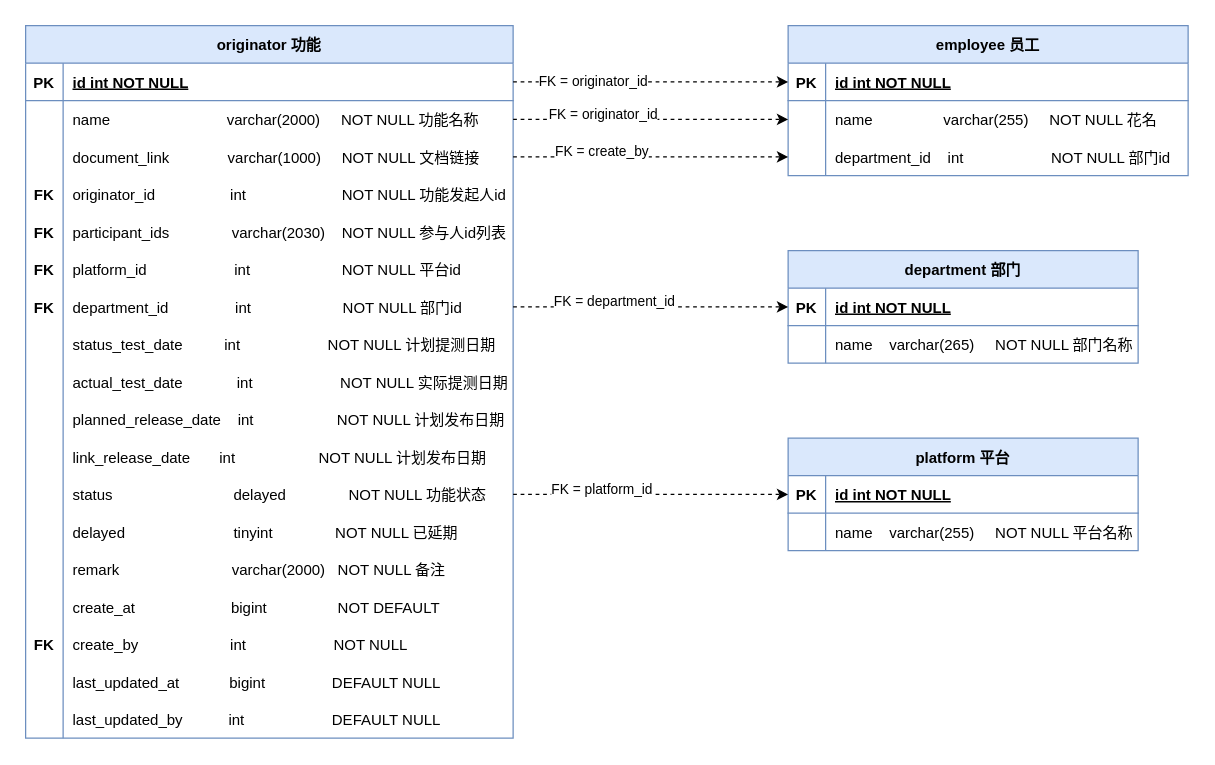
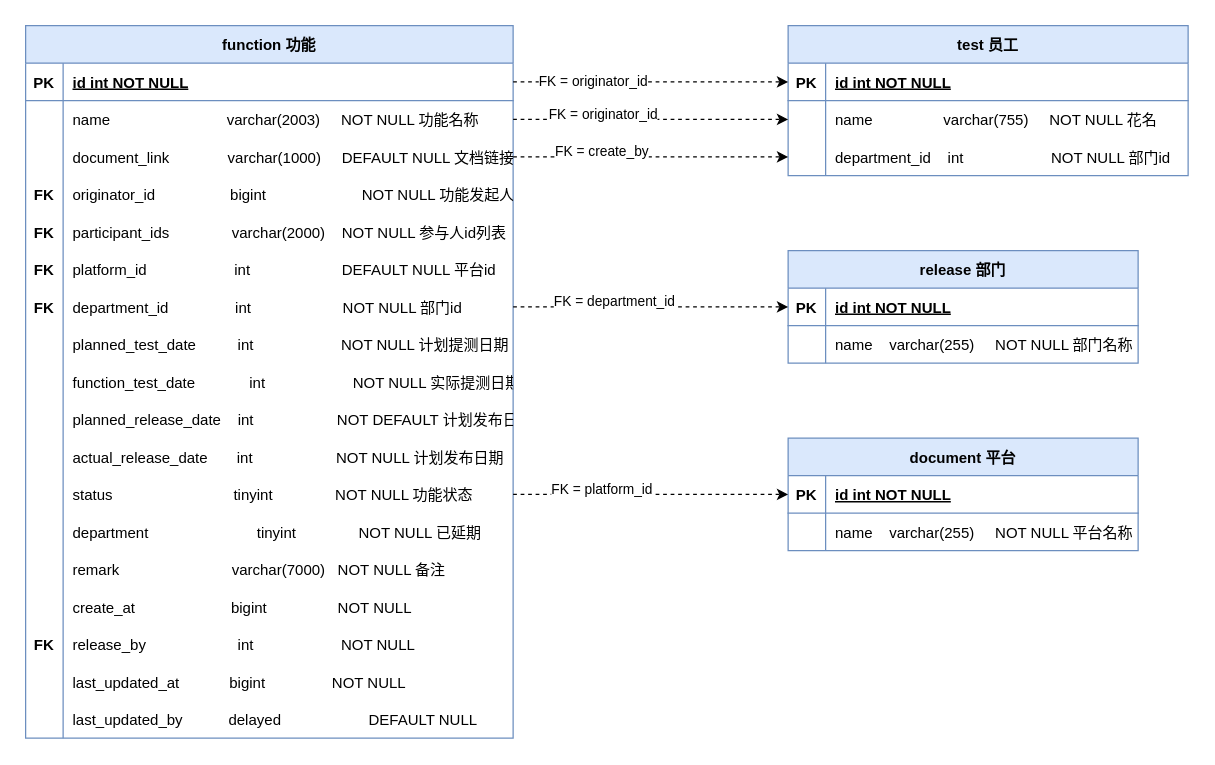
- <mxCell id="2" value="originator 功能" style="shape=table;startSize=30;container=1;collapsible=1;childLayout=tableLayout;fixedRows=1;rowLines=0;fontStyle=1;align=center;resizeLast=1;fillColor=#dae8fc;strokeColor=#6c8ebf;" vertex="1" parent="1"><mxGeometry x="20" y="20" width="390" height="570" as="geometry" /></mxCell>
+ <mxCell id="2" value="function 功能" style="shape=table;startSize=30;container=1;collapsible=1;childLayout=tableLayout;fixedRows=1;rowLines=0;fontStyle=1;align=center;resizeLast=1;fillColor=#dae8fc;strokeColor=#6c8ebf;" vertex="1" parent="1"><mxGeometry x="20" y="20" width="390" height="570" as="geometry" /></mxCell>
- <mxCell id="57" value="employee 员工" style="shape=table;startSize=30;container=1;collapsible=1;childLayout=tableLayout;fixedRows=1;rowLines=0;fontStyle=1;align=center;resizeLast=1;fillColor=#dae8fc;strokeColor=#6c8ebf;" vertex="1" parent="1"><mxGeometry x="630" y="20" width="320" height="120" as="geometry" /></mxCell>
+ <mxCell id="57" value="test 员工" style="shape=table;startSize=30;container=1;collapsible=1;childLayout=tableLayout;fixedRows=1;rowLines=0;fontStyle=1;align=center;resizeLast=1;fillColor=#dae8fc;strokeColor=#6c8ebf;" vertex="1" parent="1"><mxGeometry x="630" y="20" width="320" height="120" as="geometry" /></mxCell>
- <mxCell id="8" value="name                            varchar(2000)     NOT NULL 功能名称" style="shape=partialRectangle;overflow=hidden;connectable=0;fillColor=none;align=left;strokeColor=inherit;top=0;left=0;bottom=0;right=0;spacingLeft=6;" vertex="1" parent="6"><mxGeometry x="30" width="360" height="30" as="geometry"><mxRectangle width="360" height="30" as="alternateBounds" /></mxGeometry></mxCell>
+ <mxCell id="8" value="name                            varchar(2003)     NOT NULL 功能名称" style="shape=partialRectangle;overflow=hidden;connectable=0;fillColor=none;align=left;strokeColor=inherit;top=0;left=0;bottom=0;right=0;spacingLeft=6;" vertex="1" parent="6"><mxGeometry x="30" width="360" height="30" as="geometry"><mxRectangle width="360" height="30" as="alternateBounds" /></mxGeometry></mxCell>
- <mxCell id="63" value="name                 varchar(255)     NOT NULL 花名" style="shape=partialRectangle;overflow=hidden;connectable=0;fillColor=none;align=left;strokeColor=inherit;top=0;left=0;bottom=0;right=0;spacingLeft=6;" vertex="1" parent="61"><mxGeometry x="30" width="290" height="30" as="geometry"><mxRectangle width="290" height="30" as="alternateBounds" /></mxGeometry></mxCell>
+ <mxCell id="63" value="name                 varchar(755)     NOT NULL 花名" style="shape=partialRectangle;overflow=hidden;connectable=0;fillColor=none;align=left;strokeColor=inherit;top=0;left=0;bottom=0;right=0;spacingLeft=6;" vertex="1" parent="61"><mxGeometry x="30" width="290" height="30" as="geometry"><mxRectangle width="290" height="30" as="alternateBounds" /></mxGeometry></mxCell>
- <mxCell id="11" value="document_link              varchar(1000)     NOT NULL 文档链接" style="shape=partialRectangle;overflow=hidden;connectable=0;fillColor=none;align=left;strokeColor=inherit;top=0;left=0;bottom=0;right=0;spacingLeft=6;" vertex="1" parent="9"><mxGeometry x="30" width="360" height="30" as="geometry"><mxRectangle width="360" height="30" as="alternateBounds" /></mxGeometry></mxCell>
+ <mxCell id="11" value="document_link              varchar(1000)     DEFAULT NULL 文档链接" style="shape=partialRectangle;overflow=hidden;connectable=0;fillColor=none;align=left;strokeColor=inherit;top=0;left=0;bottom=0;right=0;spacingLeft=6;" vertex="1" parent="9"><mxGeometry x="30" width="360" height="30" as="geometry"><mxRectangle width="360" height="30" as="alternateBounds" /></mxGeometry></mxCell>
- <mxCell id="14" value="originator_id                  int                       NOT NULL 功能发起人id" style="shape=partialRectangle;overflow=hidden;connectable=0;fillColor=none;align=left;strokeColor=inherit;top=0;left=0;bottom=0;right=0;spacingLeft=6;" vertex="1" parent="12"><mxGeometry x="30" width="360" height="30" as="geometry"><mxRectangle width="360" height="30" as="alternateBounds" /></mxGeometry></mxCell>
+ <mxCell id="14" value="originator_id                  bigint                       NOT NULL 功能发起人id" style="shape=partialRectangle;overflow=hidden;connectable=0;fillColor=none;align=left;strokeColor=inherit;top=0;left=0;bottom=0;right=0;spacingLeft=6;" vertex="1" parent="12"><mxGeometry x="30" width="360" height="30" as="geometry"><mxRectangle width="360" height="30" as="alternateBounds" /></mxGeometry></mxCell>
- <mxCell id="17" value="participant_ids               varchar(2030)    NOT NULL 参与人id列表" style="shape=partialRectangle;overflow=hidden;connectable=0;fillColor=none;align=left;strokeColor=inherit;top=0;left=0;bottom=0;right=0;spacingLeft=6;" vertex="1" parent="15"><mxGeometry x="30" width="360" height="30" as="geometry"><mxRectangle width="360" height="30" as="alternateBounds" /></mxGeometry></mxCell>
+ <mxCell id="17" value="participant_ids               varchar(2000)    NOT NULL 参与人id列表" style="shape=partialRectangle;overflow=hidden;connectable=0;fillColor=none;align=left;strokeColor=inherit;top=0;left=0;bottom=0;right=0;spacingLeft=6;" vertex="1" parent="15"><mxGeometry x="30" width="360" height="30" as="geometry"><mxRectangle width="360" height="30" as="alternateBounds" /></mxGeometry></mxCell>
- <mxCell id="20" value="platform_id                     int                      NOT NULL 平台id" style="shape=partialRectangle;overflow=hidden;connectable=0;fillColor=none;align=left;strokeColor=inherit;top=0;left=0;bottom=0;right=0;spacingLeft=6;" vertex="1" parent="18"><mxGeometry x="30" width="360" height="30" as="geometry"><mxRectangle width="360" height="30" as="alternateBounds" /></mxGeometry></mxCell>
+ <mxCell id="20" value="platform_id                     int                      DEFAULT NULL 平台id" style="shape=partialRectangle;overflow=hidden;connectable=0;fillColor=none;align=left;strokeColor=inherit;top=0;left=0;bottom=0;right=0;spacingLeft=6;" vertex="1" parent="18"><mxGeometry x="30" width="360" height="30" as="geometry"><mxRectangle width="360" height="30" as="alternateBounds" /></mxGeometry></mxCell>
- <mxCell id="67" value="department 部门" style="shape=table;startSize=30;container=1;collapsible=1;childLayout=tableLayout;fixedRows=1;rowLines=0;fontStyle=1;align=center;resizeLast=1;fillColor=#dae8fc;strokeColor=#6c8ebf;" vertex="1" parent="1"><mxGeometry x="630" y="200" width="280" height="90" as="geometry" /></mxCell>
+ <mxCell id="67" value="release 部门" style="shape=table;startSize=30;container=1;collapsible=1;childLayout=tableLayout;fixedRows=1;rowLines=0;fontStyle=1;align=center;resizeLast=1;fillColor=#dae8fc;strokeColor=#6c8ebf;" vertex="1" parent="1"><mxGeometry x="630" y="200" width="280" height="90" as="geometry" /></mxCell>
- <mxCell id="26" value="status_test_date          int                     NOT NULL 计划提测日期" style="shape=partialRectangle;overflow=hidden;connectable=0;fillColor=none;align=left;strokeColor=inherit;top=0;left=0;bottom=0;right=0;spacingLeft=6;" vertex="1" parent="24"><mxGeometry x="30" width="360" height="30" as="geometry"><mxRectangle width="360" height="30" as="alternateBounds" /></mxGeometry></mxCell>
+ <mxCell id="26" value="planned_test_date          int                     NOT NULL 计划提测日期" style="shape=partialRectangle;overflow=hidden;connectable=0;fillColor=none;align=left;strokeColor=inherit;top=0;left=0;bottom=0;right=0;spacingLeft=6;" vertex="1" parent="24"><mxGeometry x="30" width="360" height="30" as="geometry"><mxRectangle width="360" height="30" as="alternateBounds" /></mxGeometry></mxCell>
- <mxCell id="73" value="name    varchar(265)     NOT NULL 部门名称" style="shape=partialRectangle;overflow=hidden;connectable=0;fillColor=none;align=left;strokeColor=inherit;top=0;left=0;bottom=0;right=0;spacingLeft=6;" vertex="1" parent="71"><mxGeometry x="30" width="250" height="30" as="geometry"><mxRectangle width="250" height="30" as="alternateBounds" /></mxGeometry></mxCell>
+ <mxCell id="73" value="name    varchar(255)     NOT NULL 部门名称" style="shape=partialRectangle;overflow=hidden;connectable=0;fillColor=none;align=left;strokeColor=inherit;top=0;left=0;bottom=0;right=0;spacingLeft=6;" vertex="1" parent="71"><mxGeometry x="30" width="250" height="30" as="geometry"><mxRectangle width="250" height="30" as="alternateBounds" /></mxGeometry></mxCell>
- <mxCell id="29" value="actual_test_date             int                     NOT NULL 实际提测日期" style="shape=partialRectangle;overflow=hidden;connectable=0;fillColor=none;align=left;strokeColor=inherit;top=0;left=0;bottom=0;right=0;spacingLeft=6;" vertex="1" parent="27"><mxGeometry x="30" width="360" height="30" as="geometry"><mxRectangle width="360" height="30" as="alternateBounds" /></mxGeometry></mxCell>
+ <mxCell id="29" value="function_test_date             int                     NOT NULL 实际提测日期" style="shape=partialRectangle;overflow=hidden;connectable=0;fillColor=none;align=left;strokeColor=inherit;top=0;left=0;bottom=0;right=0;spacingLeft=6;" vertex="1" parent="27"><mxGeometry x="30" width="360" height="30" as="geometry"><mxRectangle width="360" height="30" as="alternateBounds" /></mxGeometry></mxCell>
- <mxCell id="32" value="planned_release_date    int                    NOT NULL 计划发布日期" style="shape=partialRectangle;overflow=hidden;connectable=0;fillColor=none;align=left;strokeColor=inherit;top=0;left=0;bottom=0;right=0;spacingLeft=6;" vertex="1" parent="30"><mxGeometry x="30" width="360" height="30" as="geometry"><mxRectangle width="360" height="30" as="alternateBounds" /></mxGeometry></mxCell>
+ <mxCell id="32" value="planned_release_date    int                    NOT DEFAULT 计划发布日期" style="shape=partialRectangle;overflow=hidden;connectable=0;fillColor=none;align=left;strokeColor=inherit;top=0;left=0;bottom=0;right=0;spacingLeft=6;" vertex="1" parent="30"><mxGeometry x="30" width="360" height="30" as="geometry"><mxRectangle width="360" height="30" as="alternateBounds" /></mxGeometry></mxCell>
- <mxCell id="35" value="link_release_date       int                    NOT NULL 计划发布日期" style="shape=partialRectangle;overflow=hidden;connectable=0;fillColor=none;align=left;strokeColor=inherit;top=0;left=0;bottom=0;right=0;spacingLeft=6;" vertex="1" parent="33"><mxGeometry x="30" width="360" height="30" as="geometry"><mxRectangle width="360" height="30" as="alternateBounds" /></mxGeometry></mxCell>
+ <mxCell id="35" value="actual_release_date       int                    NOT NULL 计划发布日期" style="shape=partialRectangle;overflow=hidden;connectable=0;fillColor=none;align=left;strokeColor=inherit;top=0;left=0;bottom=0;right=0;spacingLeft=6;" vertex="1" parent="33"><mxGeometry x="30" width="360" height="30" as="geometry"><mxRectangle width="360" height="30" as="alternateBounds" /></mxGeometry></mxCell>
- <mxCell id="74" value="platform 平台" style="shape=table;startSize=30;container=1;collapsible=1;childLayout=tableLayout;fixedRows=1;rowLines=0;fontStyle=1;align=center;resizeLast=1;fillColor=#dae8fc;strokeColor=#6c8ebf;" vertex="1" parent="1"><mxGeometry x="630" y="350" width="280" height="90" as="geometry" /></mxCell>
+ <mxCell id="74" value="document 平台" style="shape=table;startSize=30;container=1;collapsible=1;childLayout=tableLayout;fixedRows=1;rowLines=0;fontStyle=1;align=center;resizeLast=1;fillColor=#dae8fc;strokeColor=#6c8ebf;" vertex="1" parent="1"><mxGeometry x="630" y="350" width="280" height="90" as="geometry" /></mxCell>
- <mxCell id="38" value="status                             delayed               NOT NULL 功能状态" style="shape=partialRectangle;overflow=hidden;connectable=0;fillColor=none;align=left;strokeColor=inherit;top=0;left=0;bottom=0;right=0;spacingLeft=6;" vertex="1" parent="36"><mxGeometry x="30" width="360" height="30" as="geometry"><mxRectangle width="360" height="30" as="alternateBounds" /></mxGeometry></mxCell>
+ <mxCell id="38" value="status                             tinyint               NOT NULL 功能状态" style="shape=partialRectangle;overflow=hidden;connectable=0;fillColor=none;align=left;strokeColor=inherit;top=0;left=0;bottom=0;right=0;spacingLeft=6;" vertex="1" parent="36"><mxGeometry x="30" width="360" height="30" as="geometry"><mxRectangle width="360" height="30" as="alternateBounds" /></mxGeometry></mxCell>
- <mxCell id="41" value="delayed                          tinyint               NOT NULL 已延期" style="shape=partialRectangle;overflow=hidden;connectable=0;fillColor=none;align=left;strokeColor=inherit;top=0;left=0;bottom=0;right=0;spacingLeft=6;" vertex="1" parent="39"><mxGeometry x="30" width="360" height="30" as="geometry"><mxRectangle width="360" height="30" as="alternateBounds" /></mxGeometry></mxCell>
+ <mxCell id="41" value="department                          tinyint               NOT NULL 已延期" style="shape=partialRectangle;overflow=hidden;connectable=0;fillColor=none;align=left;strokeColor=inherit;top=0;left=0;bottom=0;right=0;spacingLeft=6;" vertex="1" parent="39"><mxGeometry x="30" width="360" height="30" as="geometry"><mxRectangle width="360" height="30" as="alternateBounds" /></mxGeometry></mxCell>
- <mxCell id="44" value="remark                           varchar(2000)   NOT NULL 备注" style="shape=partialRectangle;overflow=hidden;connectable=0;fillColor=none;align=left;strokeColor=inherit;top=0;left=0;bottom=0;right=0;spacingLeft=6;" vertex="1" parent="42"><mxGeometry x="30" width="360" height="30" as="geometry"><mxRectangle width="360" height="30" as="alternateBounds" /></mxGeometry></mxCell>
+ <mxCell id="44" value="remark                           varchar(7000)   NOT NULL 备注" style="shape=partialRectangle;overflow=hidden;connectable=0;fillColor=none;align=left;strokeColor=inherit;top=0;left=0;bottom=0;right=0;spacingLeft=6;" vertex="1" parent="42"><mxGeometry x="30" width="360" height="30" as="geometry"><mxRectangle width="360" height="30" as="alternateBounds" /></mxGeometry></mxCell>
- <mxCell id="47" value="create_at                       bigint                 NOT DEFAULT" style="shape=partialRectangle;overflow=hidden;connectable=0;fillColor=none;align=left;strokeColor=inherit;top=0;left=0;bottom=0;right=0;spacingLeft=6;" vertex="1" parent="45"><mxGeometry x="30" width="360" height="30" as="geometry"><mxRectangle width="360" height="30" as="alternateBounds" /></mxGeometry></mxCell>
+ <mxCell id="47" value="create_at                       bigint                 NOT NULL" style="shape=partialRectangle;overflow=hidden;connectable=0;fillColor=none;align=left;strokeColor=inherit;top=0;left=0;bottom=0;right=0;spacingLeft=6;" vertex="1" parent="45"><mxGeometry x="30" width="360" height="30" as="geometry"><mxRectangle width="360" height="30" as="alternateBounds" /></mxGeometry></mxCell>
- <mxCell id="50" value="create_by                      int                     NOT NULL" style="shape=partialRectangle;overflow=hidden;connectable=0;fillColor=none;align=left;strokeColor=inherit;top=0;left=0;bottom=0;right=0;spacingLeft=6;" vertex="1" parent="48"><mxGeometry x="30" width="360" height="30" as="geometry"><mxRectangle width="360" height="30" as="alternateBounds" /></mxGeometry></mxCell>
+ <mxCell id="50" value="release_by                      int                     NOT NULL" style="shape=partialRectangle;overflow=hidden;connectable=0;fillColor=none;align=left;strokeColor=inherit;top=0;left=0;bottom=0;right=0;spacingLeft=6;" vertex="1" parent="48"><mxGeometry x="30" width="360" height="30" as="geometry"><mxRectangle width="360" height="30" as="alternateBounds" /></mxGeometry></mxCell>
- <mxCell id="53" value="last_updated_at            bigint                DEFAULT NULL" style="shape=partialRectangle;overflow=hidden;connectable=0;fillColor=none;align=left;strokeColor=inherit;top=0;left=0;bottom=0;right=0;spacingLeft=6;" vertex="1" parent="51"><mxGeometry x="30" width="360" height="30" as="geometry"><mxRectangle width="360" height="30" as="alternateBounds" /></mxGeometry></mxCell>
+ <mxCell id="53" value="last_updated_at            bigint                NOT NULL" style="shape=partialRectangle;overflow=hidden;connectable=0;fillColor=none;align=left;strokeColor=inherit;top=0;left=0;bottom=0;right=0;spacingLeft=6;" vertex="1" parent="51"><mxGeometry x="30" width="360" height="30" as="geometry"><mxRectangle width="360" height="30" as="alternateBounds" /></mxGeometry></mxCell>
- <mxCell id="56" value="last_updated_by           int                     DEFAULT NULL" style="shape=partialRectangle;overflow=hidden;connectable=0;fillColor=none;align=left;strokeColor=inherit;top=0;left=0;bottom=0;right=0;spacingLeft=6;" vertex="1" parent="54"><mxGeometry x="30" width="360" height="30" as="geometry"><mxRectangle width="360" height="30" as="alternateBounds" /></mxGeometry></mxCell>
+ <mxCell id="56" value="last_updated_by           delayed                     DEFAULT NULL" style="shape=partialRectangle;overflow=hidden;connectable=0;fillColor=none;align=left;strokeColor=inherit;top=0;left=0;bottom=0;right=0;spacingLeft=6;" vertex="1" parent="54"><mxGeometry x="30" width="360" height="30" as="geometry"><mxRectangle width="360" height="30" as="alternateBounds" /></mxGeometry></mxCell>
